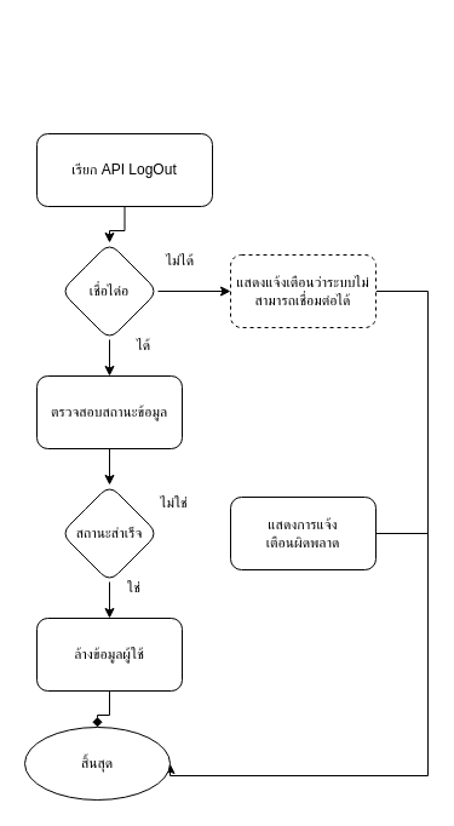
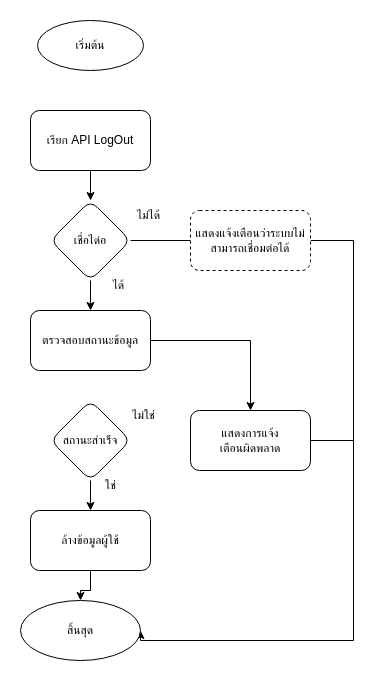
+ <mxCell id="2" value="เริ่มต้น" style="ellipse;whiteSpace=wrap;html=1;" vertex="1" parent="1"><mxGeometry x="37" y="20" width="106" height="50" as="geometry" /></mxCell>
- <mxCell id="4" value="เรียก API LogOut" style="rounded=1;whiteSpace=wrap;html=1;" vertex="1" parent="1"><mxGeometry x="30" y="110" width="145" height="60" as="geometry" /></mxCell>
+ <mxCell id="4" value="เรียก API LogOut" style="rounded=1;whiteSpace=wrap;html=1;" vertex="1" parent="1"><mxGeometry x="30" y="110" width="120" height="60" as="geometry" /></mxCell>
- <mxCell id="6" value="" style="edgeStyle=orthogonalEdgeStyle;rounded=0;orthogonalLoop=1;jettySize=auto;html=1;" edge="1" parent="1" source="7" target="11"><mxGeometry relative="1" as="geometry" /></mxCell>
+ <mxCell id="6" value="" style="edgeStyle=orthogonalEdgeStyle;rounded=0;orthogonalLoop=1;jettySize=auto;html=1;endArrow=none;" edge="1" parent="1" source="7" target="11"><mxGeometry relative="1" as="geometry" /></mxCell>
- <mxCell id="8" value="" style="edgeStyle=orthogonalEdgeStyle;rounded=0;orthogonalLoop=1;jettySize=auto;html=1;" edge="1" parent="1" source="9" target="15"><mxGeometry relative="1" as="geometry" /></mxCell>
+ <mxCell id="8" value="" style="edgeStyle=orthogonalEdgeStyle;rounded=0;orthogonalLoop=1;jettySize=auto;html=1;" edge="1" parent="1" source="9" target="17"><mxGeometry relative="1" as="geometry" /></mxCell>
- <mxCell id="18" value="" style="edgeStyle=orthogonalEdgeStyle;rounded=0;orthogonalLoop=1;jettySize=auto;html=1;endArrow=diamond;" edge="1" parent="1" source="19" target="20"><mxGeometry relative="1" as="geometry" /></mxCell>
+ <mxCell id="18" value="" style="edgeStyle=orthogonalEdgeStyle;rounded=0;orthogonalLoop=1;jettySize=auto;html=1;" edge="1" parent="1" source="19" target="20"><mxGeometry relative="1" as="geometry" /></mxCell>
